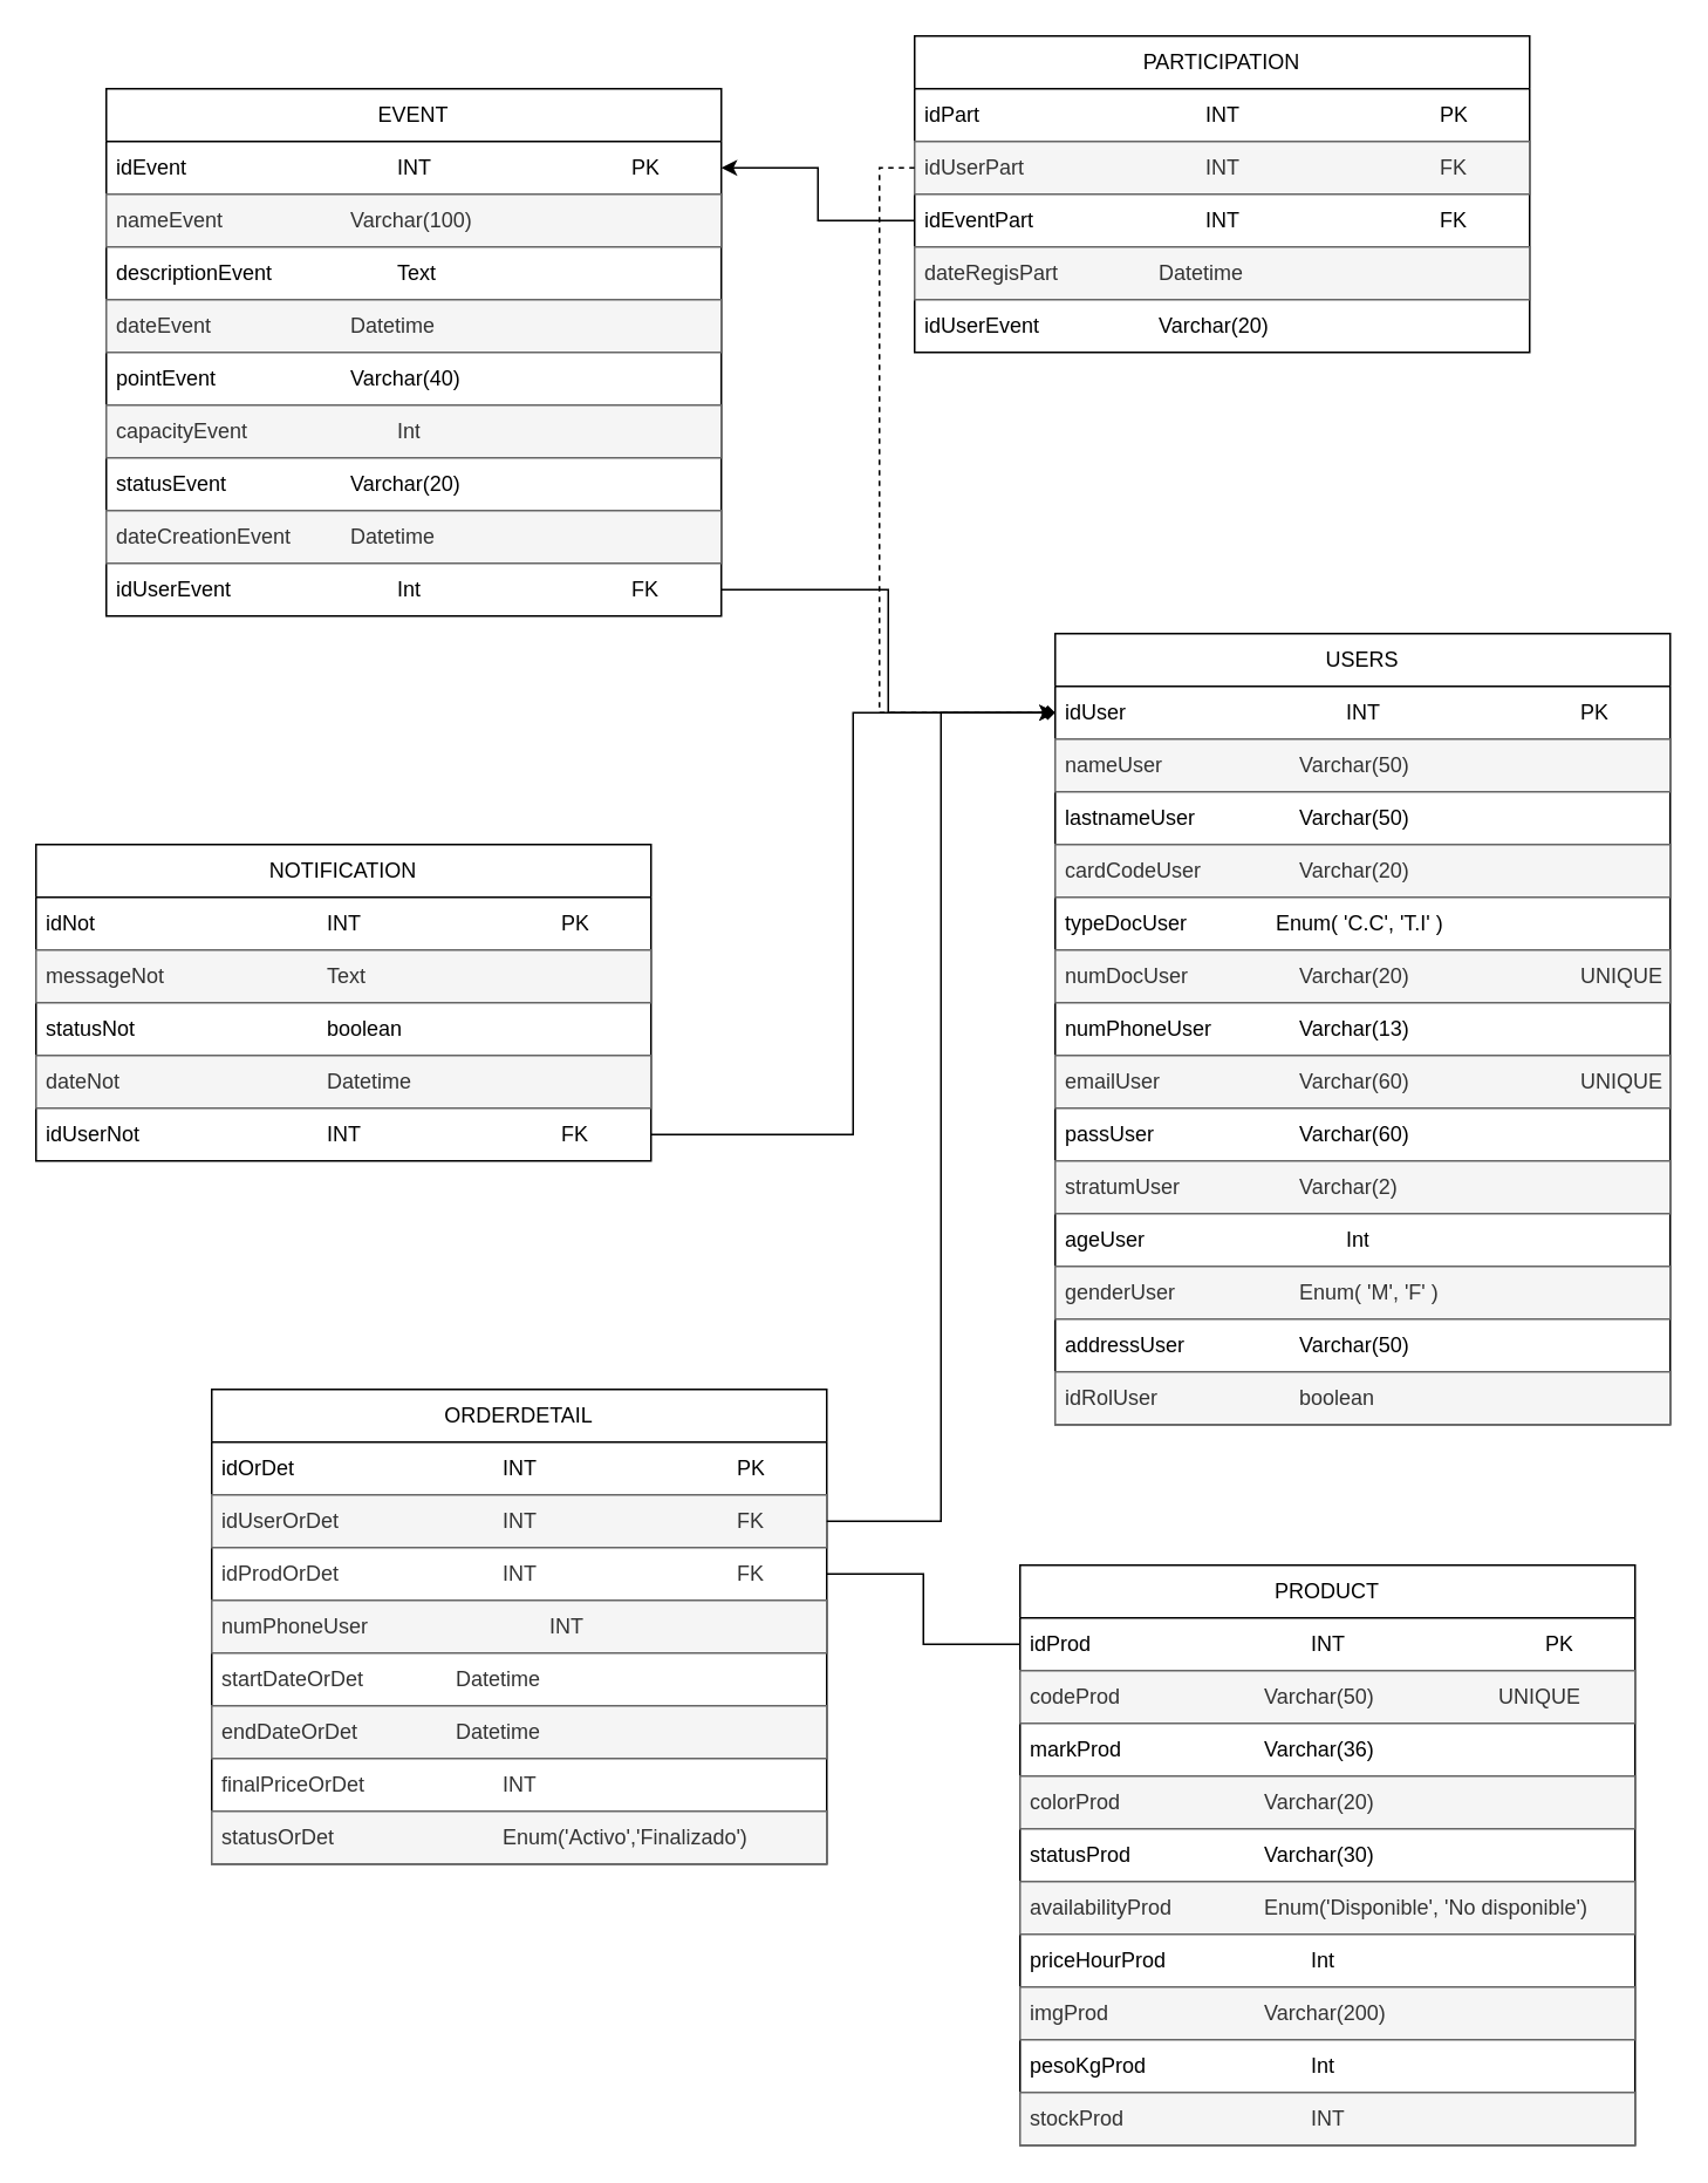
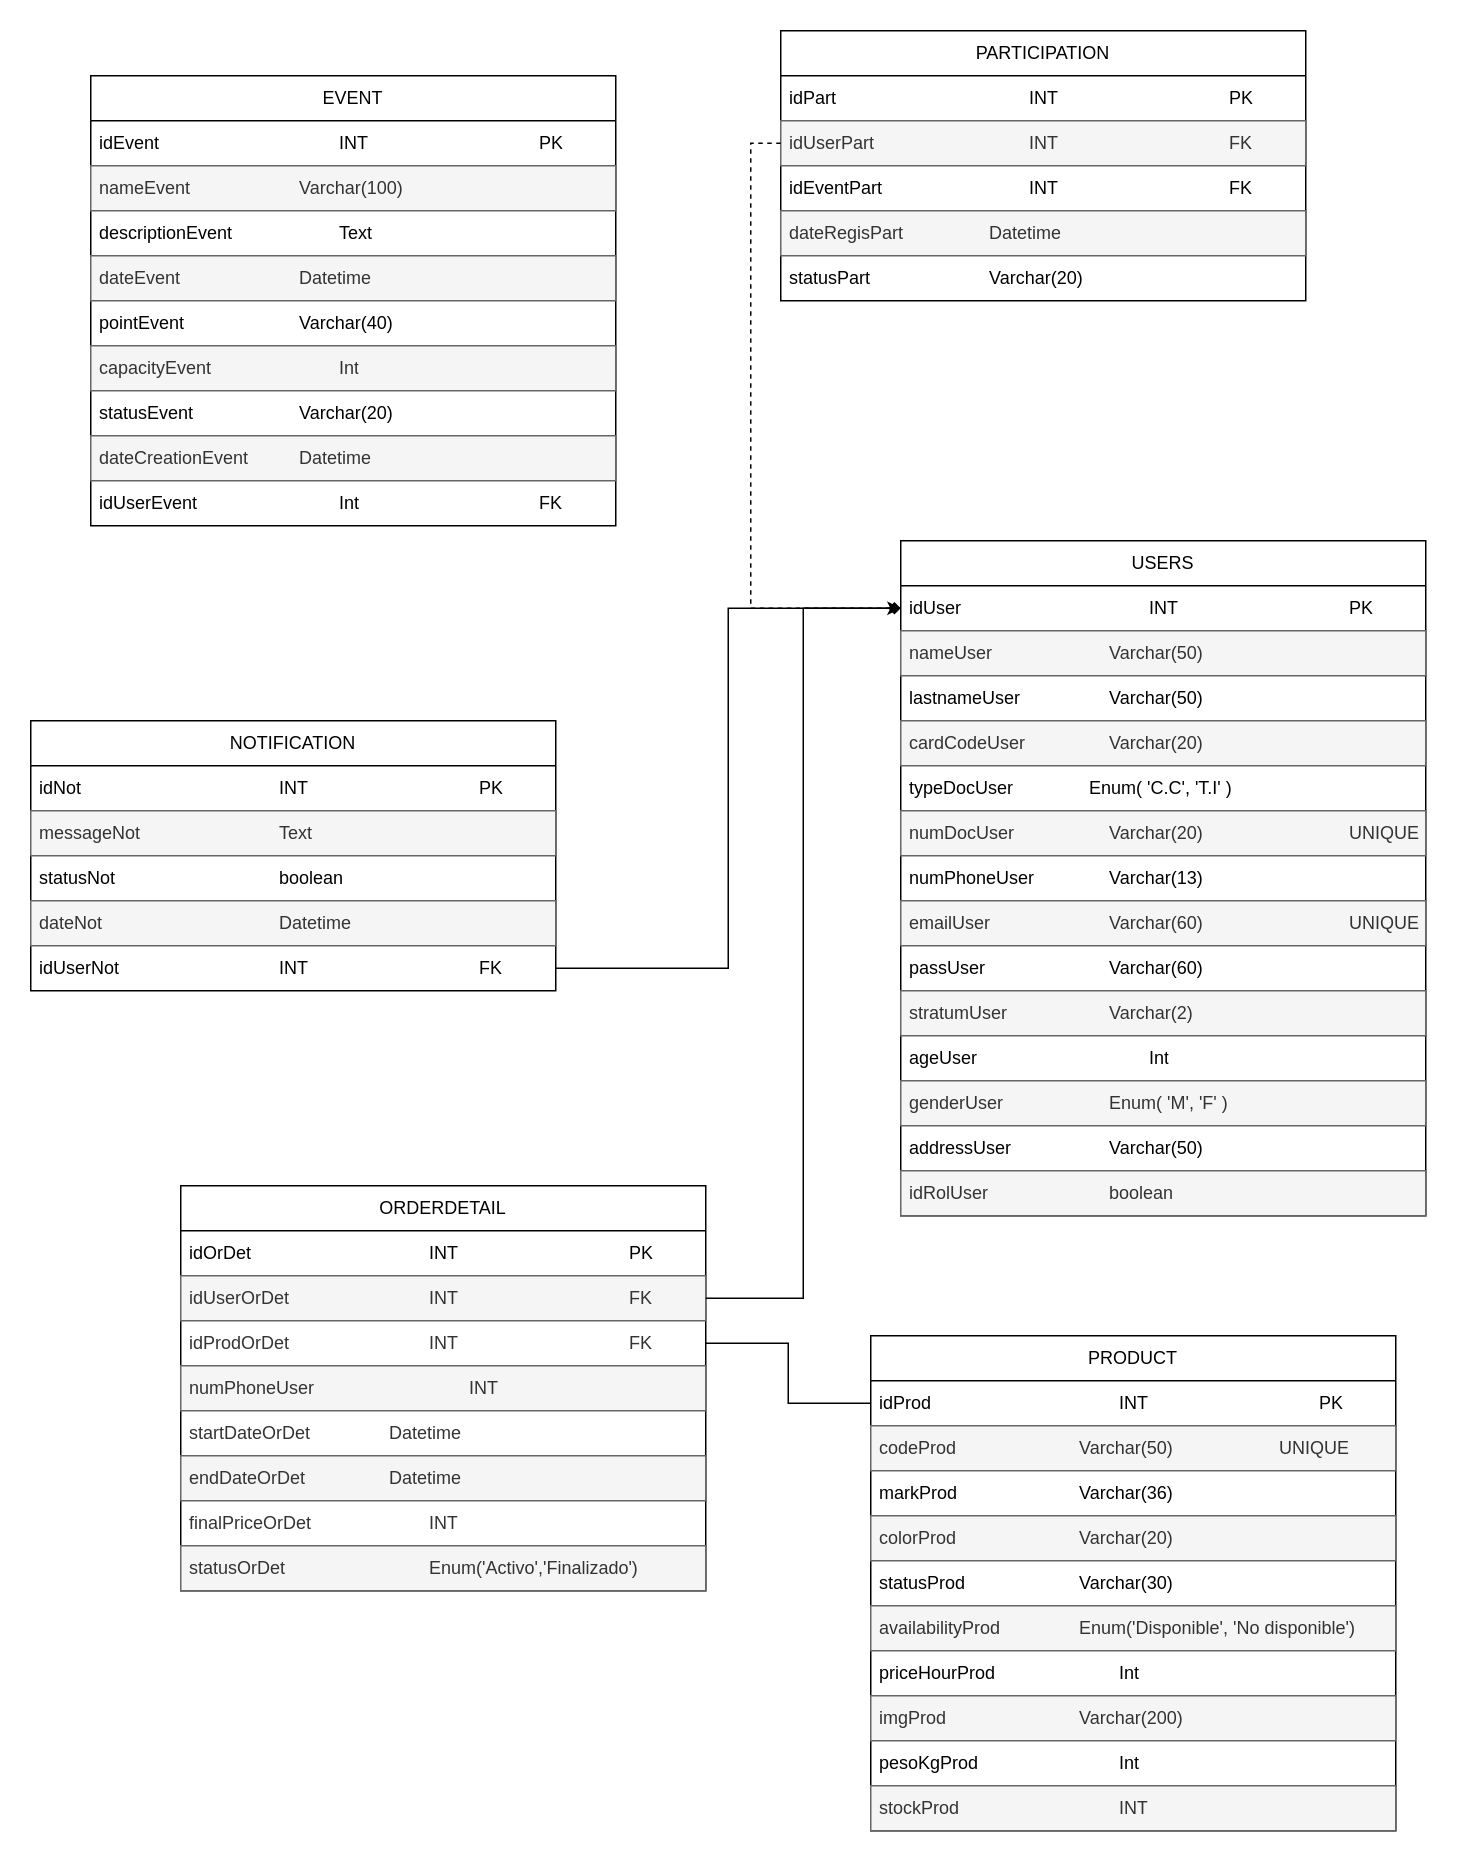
- <mxCell id="64" style="edgeStyle=orthogonalEdgeStyle;rounded=0;orthogonalLoop=1;jettySize=auto;html=1;exitX=0;exitY=0.5;exitDx=0;exitDy=0;entryX=1;entryY=0.5;entryDx=0;entryDy=0;" edge="1" parent="1" source="60" target="47"><mxGeometry relative="1" as="geometry" /></mxCell>
- <mxCell id="62" value="idUserEvent&lt;span style=&quot;white-space: pre;&quot;&gt;&#09;&lt;/span&gt;&lt;span style=&quot;white-space: pre;&quot;&gt;&#09;&lt;/span&gt;&lt;span style=&quot;white-space: pre;&quot;&gt;&#09;&lt;/span&gt;Varchar(20)" style="text;strokeColor=none;fillColor=none;align=left;verticalAlign=middle;spacingLeft=4;spacingRight=4;overflow=hidden;points=[[0,0.5],[1,0.5]];portConstraint=eastwest;rotatable=0;whiteSpace=wrap;html=1;" vertex="1" parent="57"><mxGeometry y="150" width="350" height="30" as="geometry" /></mxCell>
+ <mxCell id="62" value="statusPart&lt;span style=&quot;white-space: pre;&quot;&gt;&#09;&lt;/span&gt;&lt;span style=&quot;white-space: pre;&quot;&gt;&#09;&lt;/span&gt;&lt;span style=&quot;white-space: pre;&quot;&gt;&#09;&lt;/span&gt;Varchar(20)" style="text;strokeColor=none;fillColor=none;align=left;verticalAlign=middle;spacingLeft=4;spacingRight=4;overflow=hidden;points=[[0,0.5],[1,0.5]];portConstraint=eastwest;rotatable=0;whiteSpace=wrap;html=1;" vertex="1" parent="57"><mxGeometry y="150" width="350" height="30" as="geometry" /></mxCell>
- <mxCell id="56" style="edgeStyle=orthogonalEdgeStyle;rounded=0;orthogonalLoop=1;jettySize=auto;html=1;exitX=1;exitY=0.5;exitDx=0;exitDy=0;entryX=0;entryY=0.5;entryDx=0;entryDy=0;" edge="1" parent="1" source="55" target="3"><mxGeometry relative="1" as="geometry" /></mxCell>
